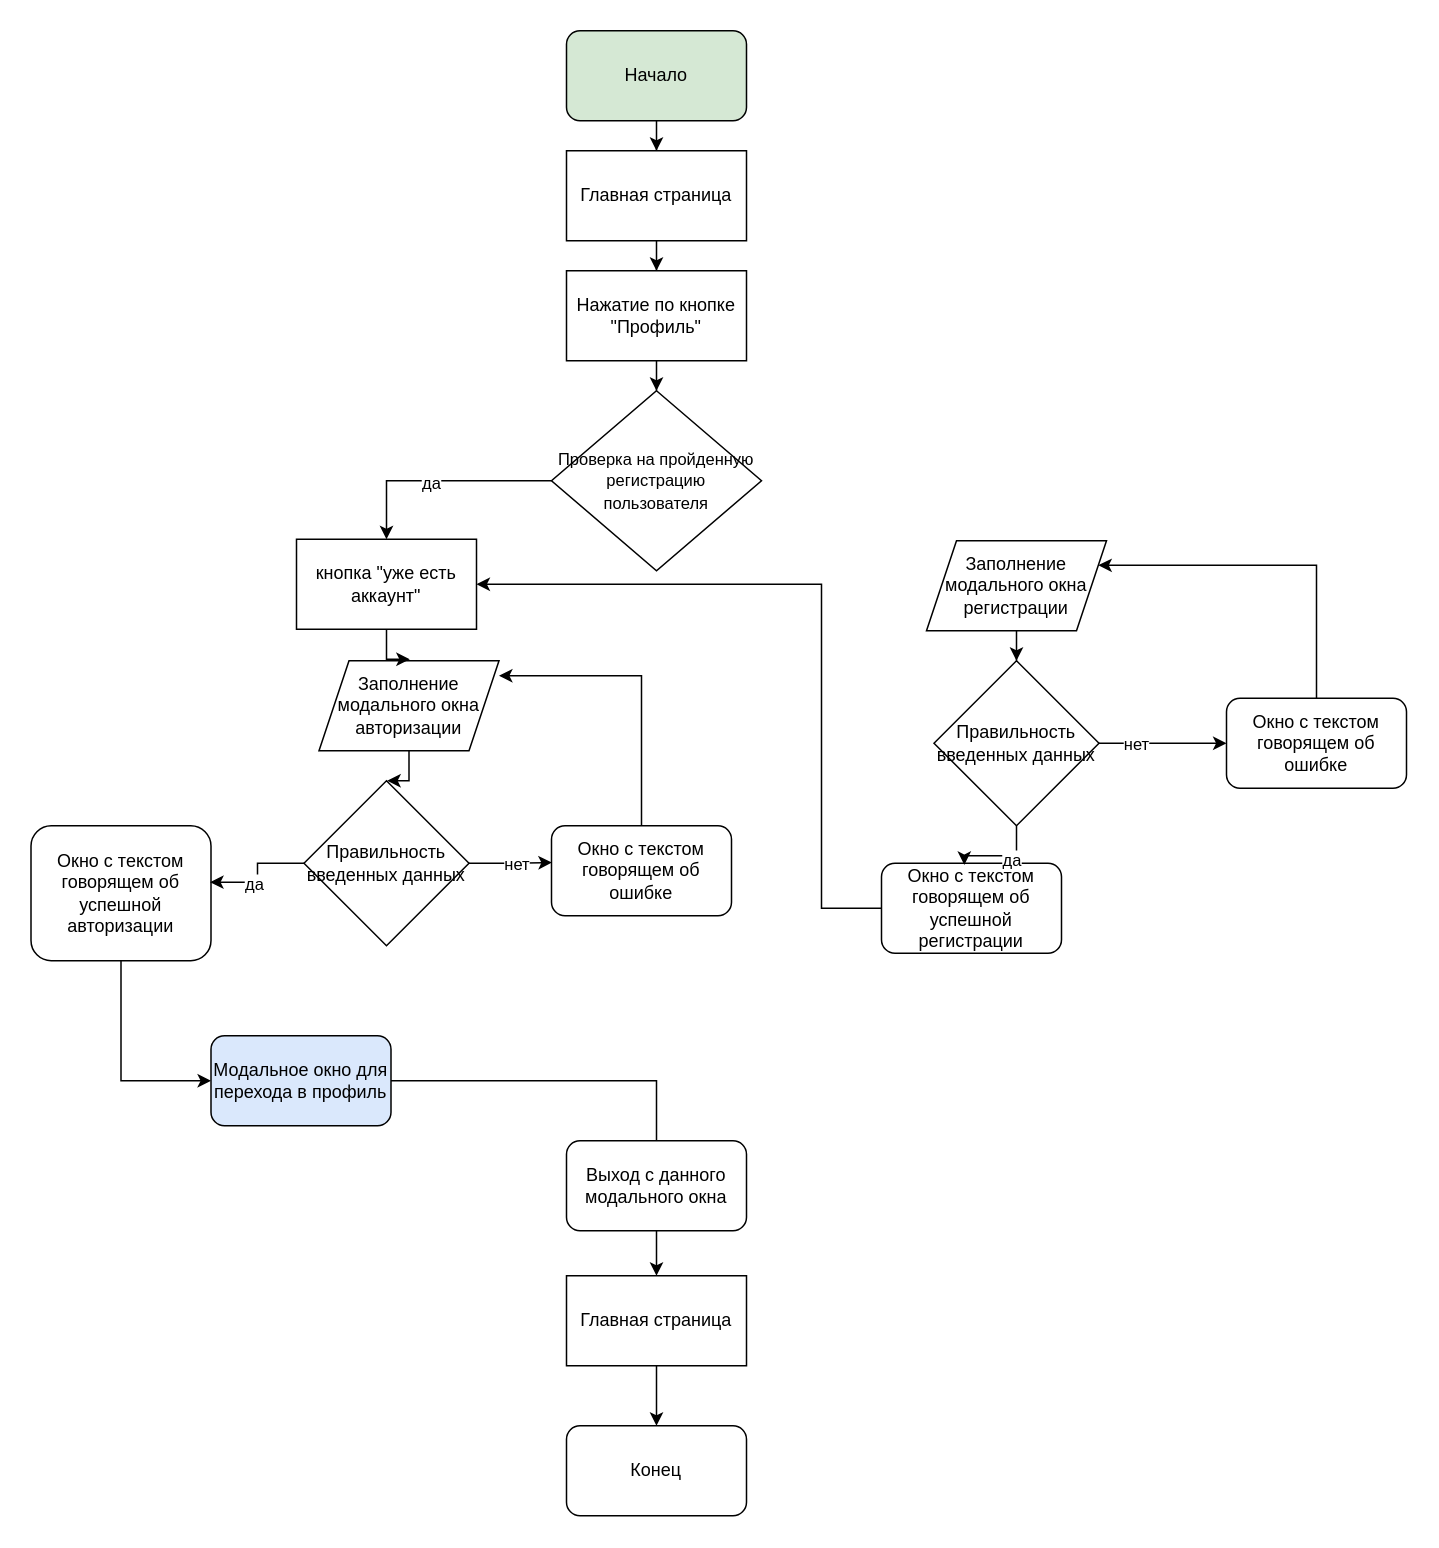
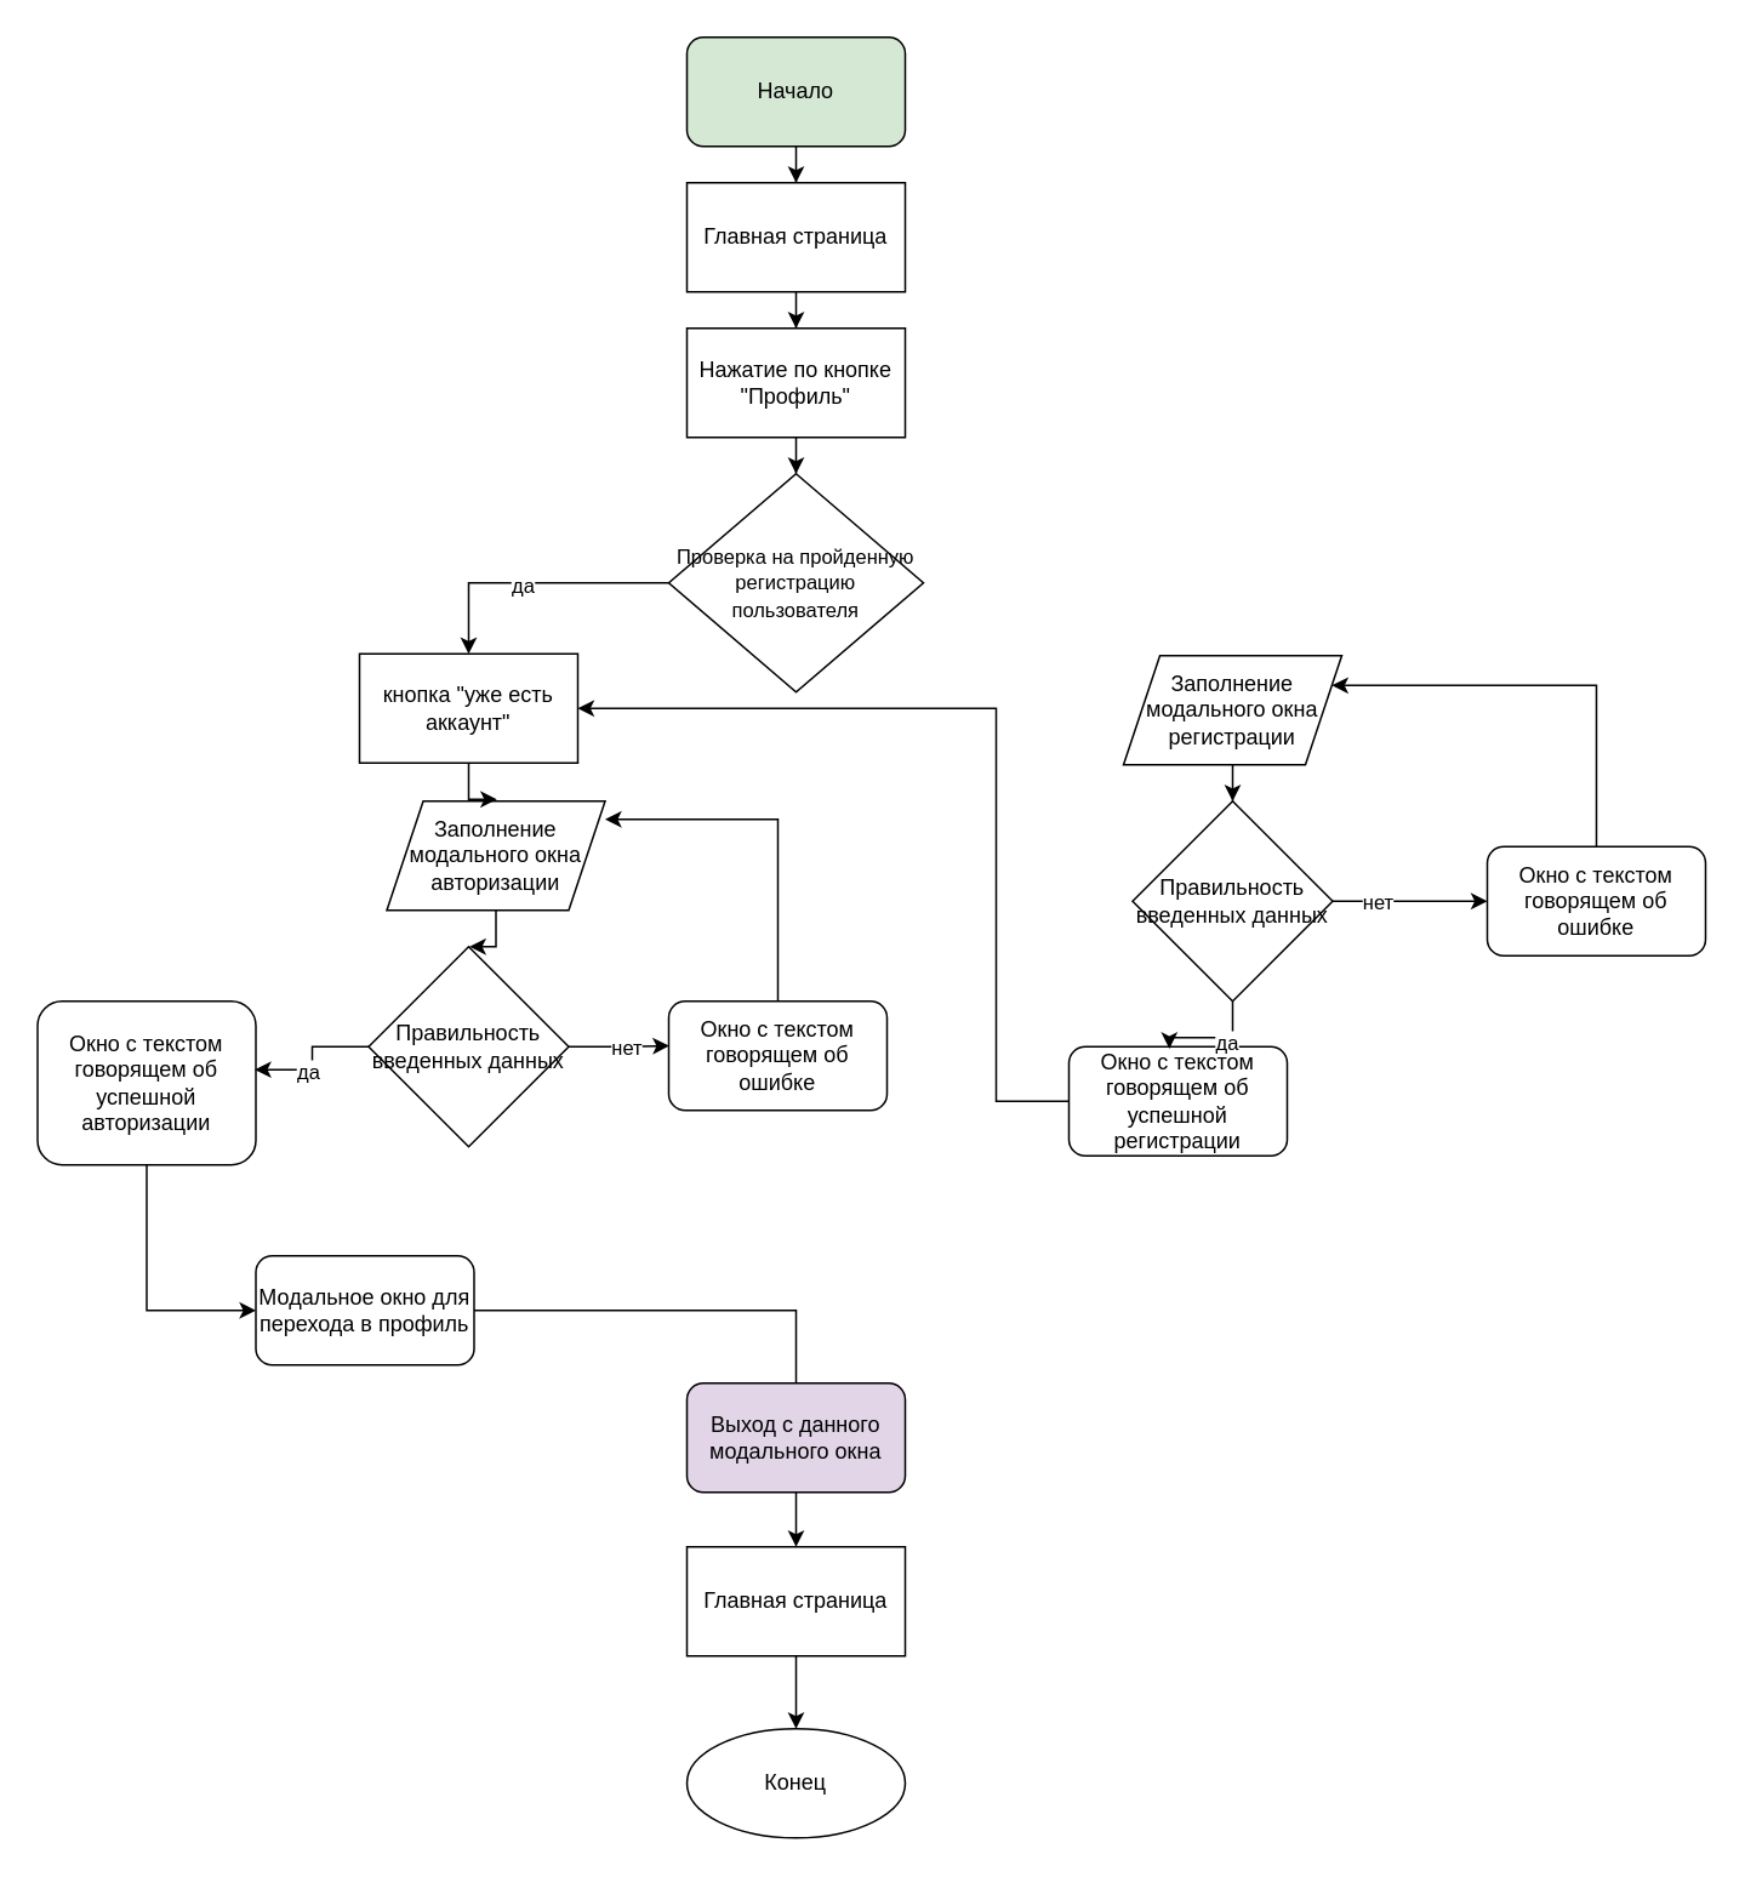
- <mxCell id="28" value="Модальное окно для перехода в профиль" style="rounded=1;whiteSpace=wrap;html=1;fillColor=#dae8fc;" vertex="1" parent="1"><mxGeometry x="140" y="690" width="120" height="60" as="geometry" /></mxCell>
+ <mxCell id="28" value="Модальное окно для перехода в профиль" style="rounded=1;whiteSpace=wrap;html=1;" vertex="1" parent="1"><mxGeometry x="140" y="690" width="120" height="60" as="geometry" /></mxCell>
- <mxCell id="30" value="Выход с данного модального окна" style="rounded=1;whiteSpace=wrap;html=1;" vertex="1" parent="1"><mxGeometry x="377" y="760" width="120" height="60" as="geometry" /></mxCell>
+ <mxCell id="30" value="Выход с данного модального окна" style="rounded=1;whiteSpace=wrap;html=1;fillColor=#e1d5e7;" vertex="1" parent="1"><mxGeometry x="377" y="760" width="120" height="60" as="geometry" /></mxCell>
- <mxCell id="31" value="Конец" style="rounded=1;whiteSpace=wrap;html=1;" vertex="1" parent="1"><mxGeometry x="377" y="950" width="120" height="60" as="geometry" /></mxCell>
+ <mxCell id="31" value="Конец" style="ellipse;whiteSpace=wrap;html=1;" vertex="1" parent="1"><mxGeometry x="377" y="950" width="120" height="60" as="geometry" /></mxCell>
